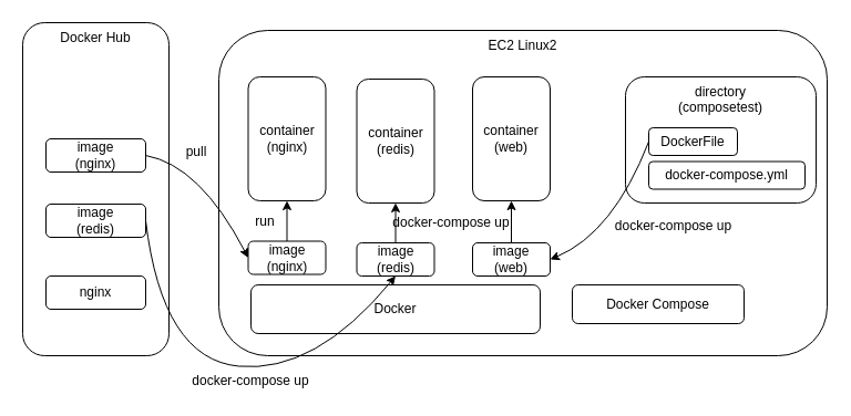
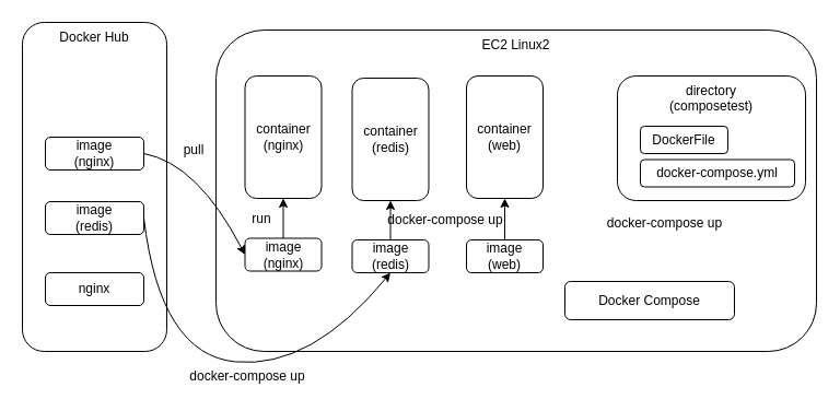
- <mxCell id="28" value="" style="curved=1;endArrow=classic;html=1;exitX=0;exitY=0.5;exitDx=0;exitDy=0;entryX=1;entryY=0.5;entryDx=0;entryDy=0;" edge="1" parent="1" source="16" target="17"><mxGeometry width="50" height="50" relative="1" as="geometry"><mxPoint x="141" y="150" as="sourcePoint" /><mxPoint x="266" y="242.5" as="targetPoint" /><Array as="points"><mxPoint x="553" y="210" /></Array></mxGeometry></mxCell>
- <mxCell id="3" value="Docker" style="rounded=1;whiteSpace=wrap;html=1;verticalAlign=middle;align=center;" vertex="1" parent="1"><mxGeometry x="226" y="257" width="261" height="44" as="geometry" /></mxCell>
